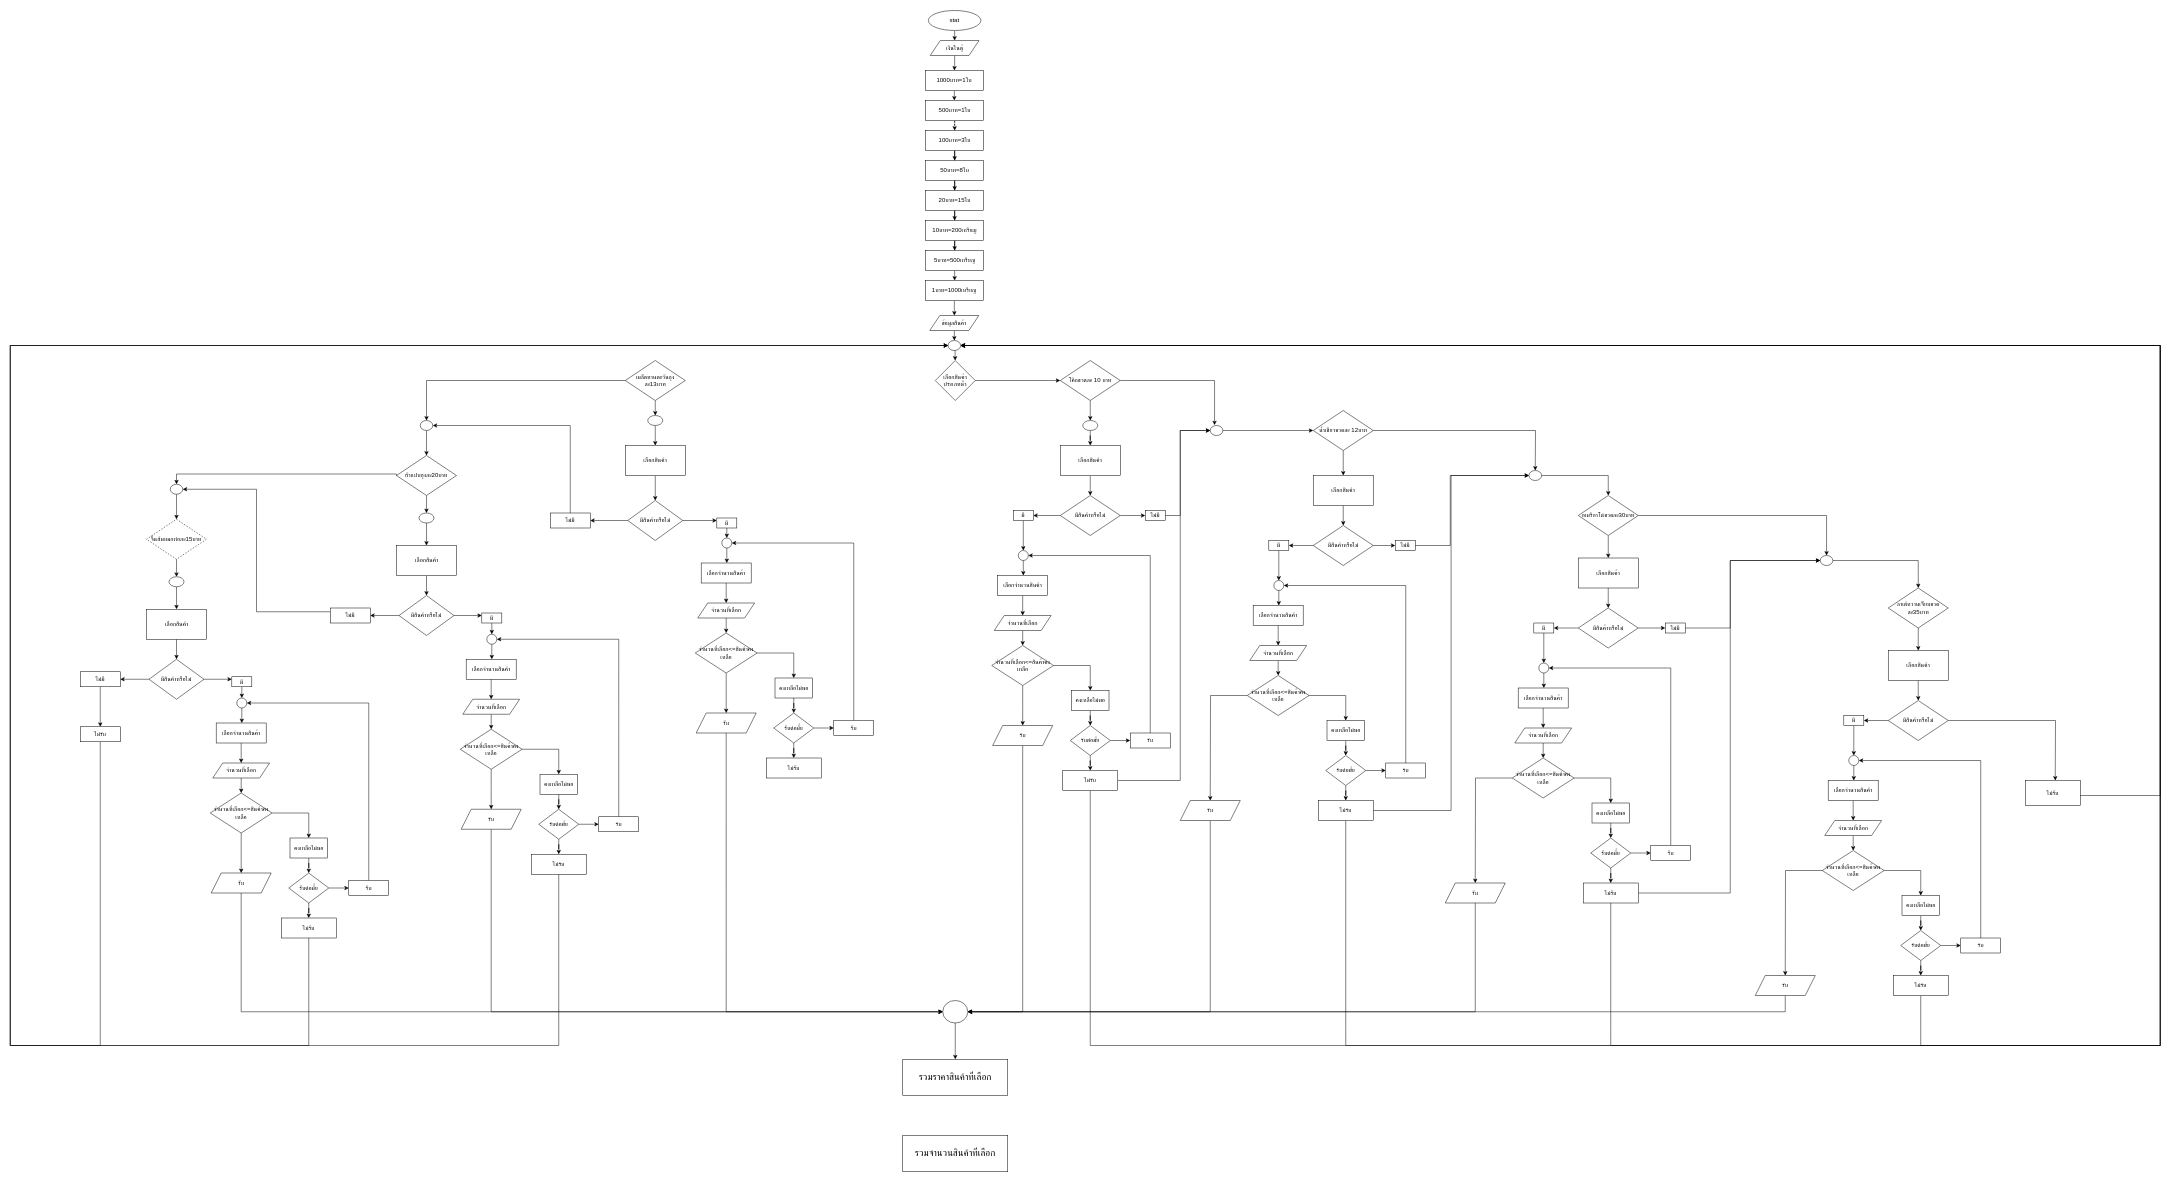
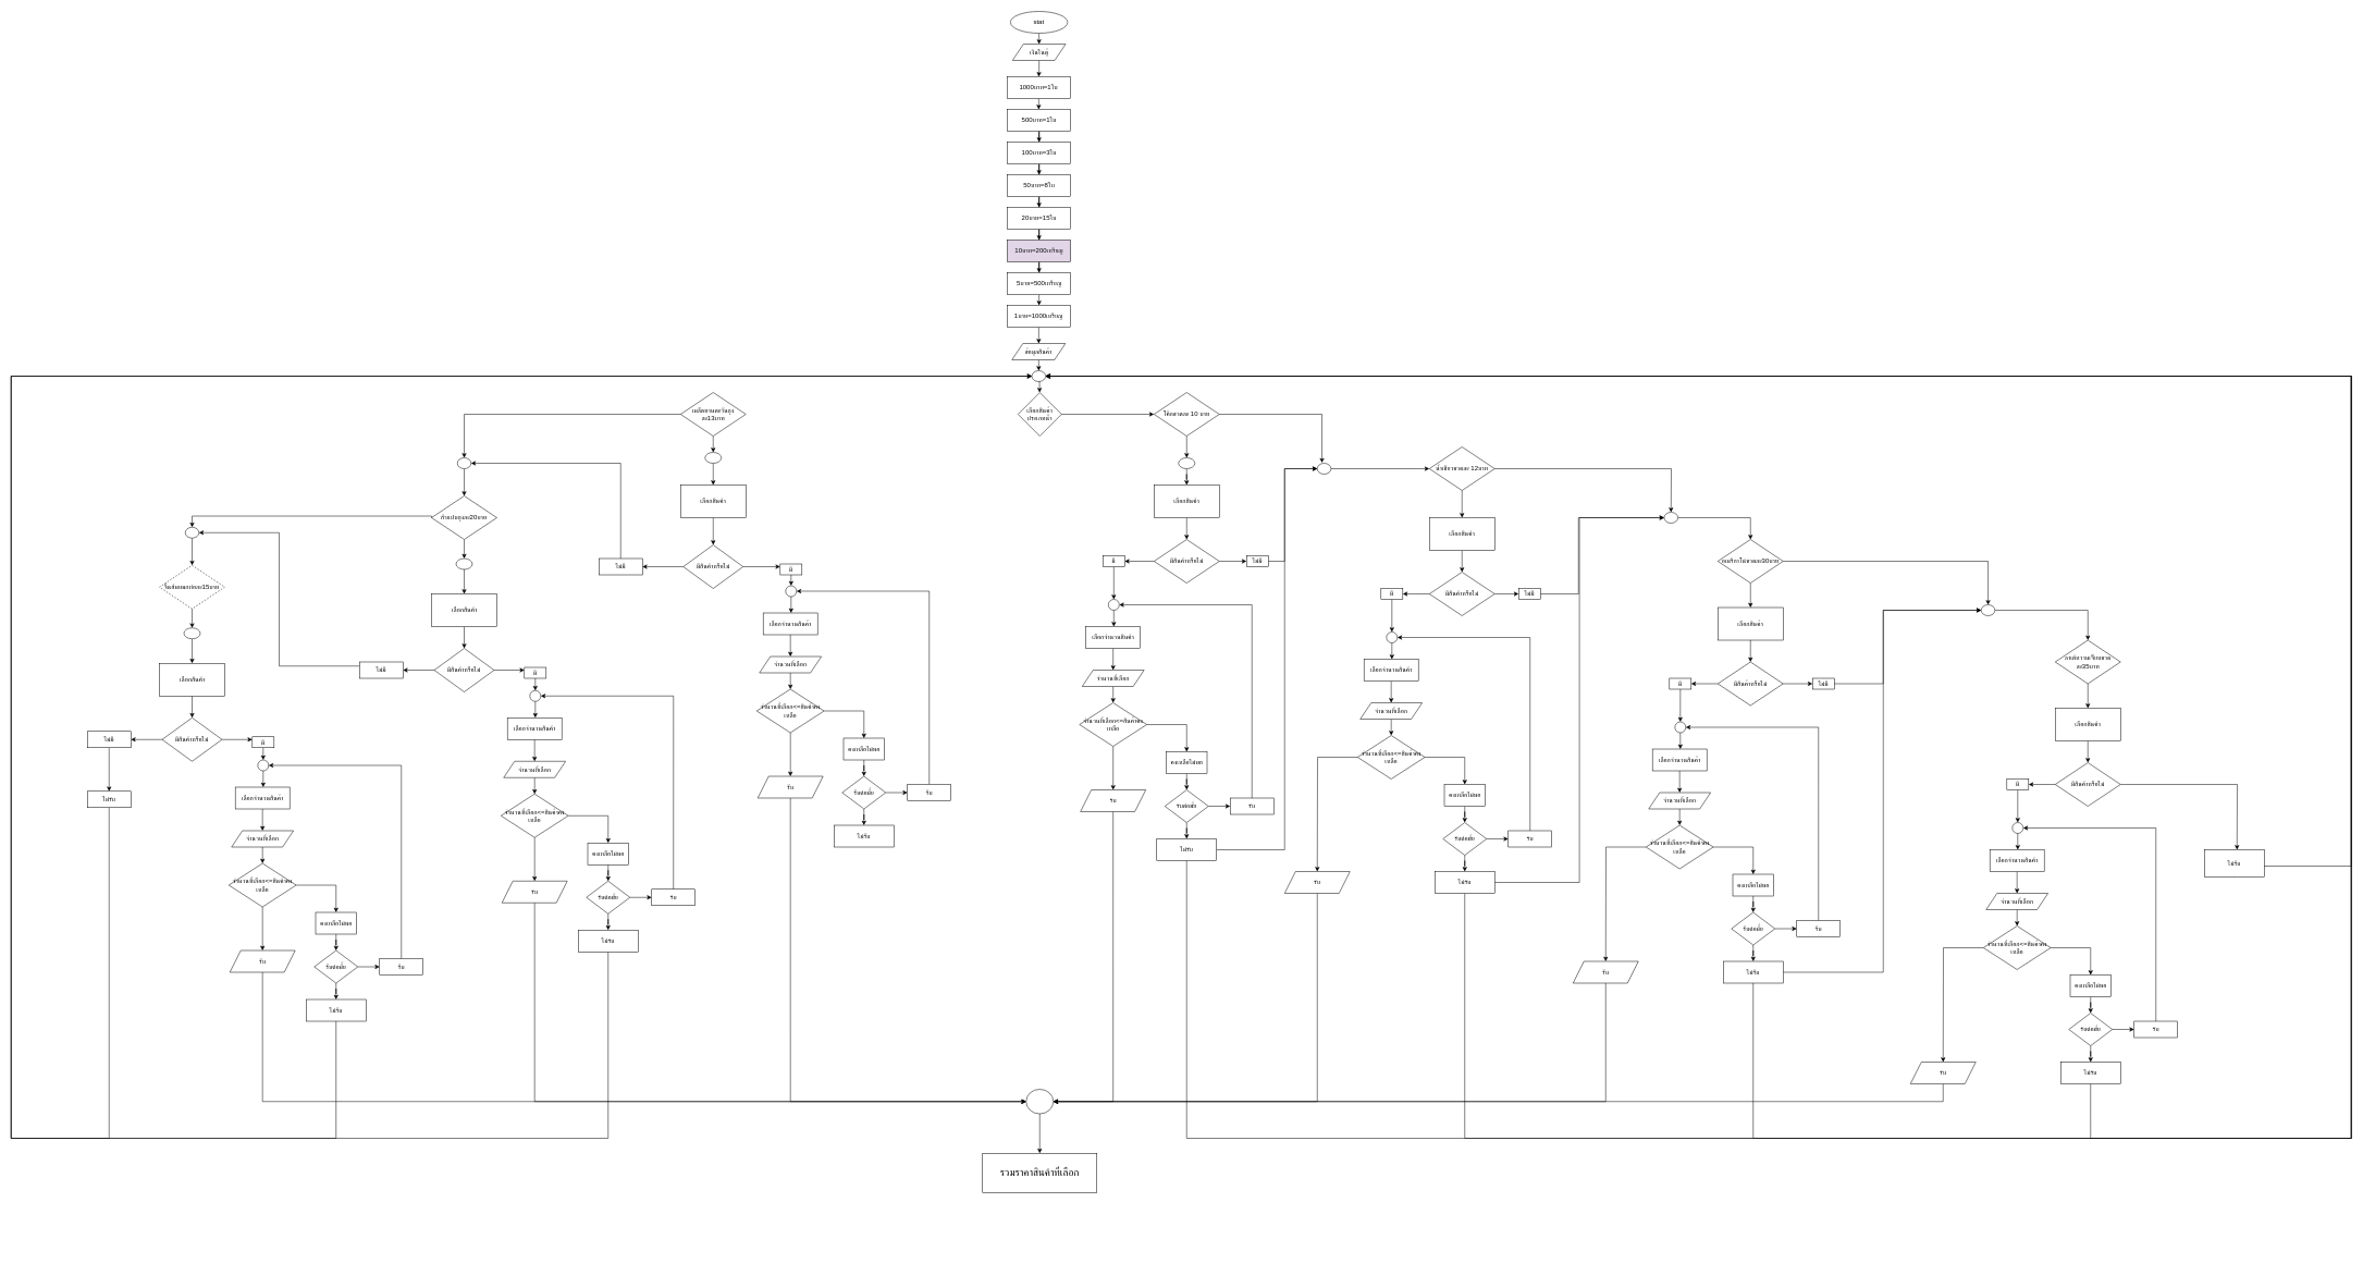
- <mxCell id="8" value="" style="edgeStyle=orthogonalEdgeStyle;rounded=0;orthogonalLoop=1;jettySize=auto;html=1;dashed=1;" parent="1" source="9" target="11" edge="1"><mxGeometry relative="1" as="geometry" /></mxCell>
+ <mxCell id="8" value="" style="edgeStyle=orthogonalEdgeStyle;rounded=0;orthogonalLoop=1;jettySize=auto;html=1;" parent="1" source="9" target="11" edge="1"><mxGeometry relative="1" as="geometry" /></mxCell>
- <mxCell id="17" value="10บาท=200เหรียญ" style="whiteSpace=wrap;html=1;" parent="1" vertex="1"><mxGeometry x="1850.63" y="440" width="116.25" height="40" as="geometry" /></mxCell>
+ <mxCell id="17" value="10บาท=200เหรียญ" style="whiteSpace=wrap;html=1;fillColor=#e1d5e7;" parent="1" vertex="1"><mxGeometry x="1850.63" y="440" width="116.25" height="40" as="geometry" /></mxCell>
- <mxCell id="275" value="&lt;font style=&quot;font-size: 19px;&quot;&gt;รวมจำนวนสินค้าที่เลือก&lt;/font&gt;" style="whiteSpace=wrap;html=1;" parent="1" vertex="1"><mxGeometry x="1805.01" y="2270" width="209.99" height="72.5" as="geometry" /></mxCell>
